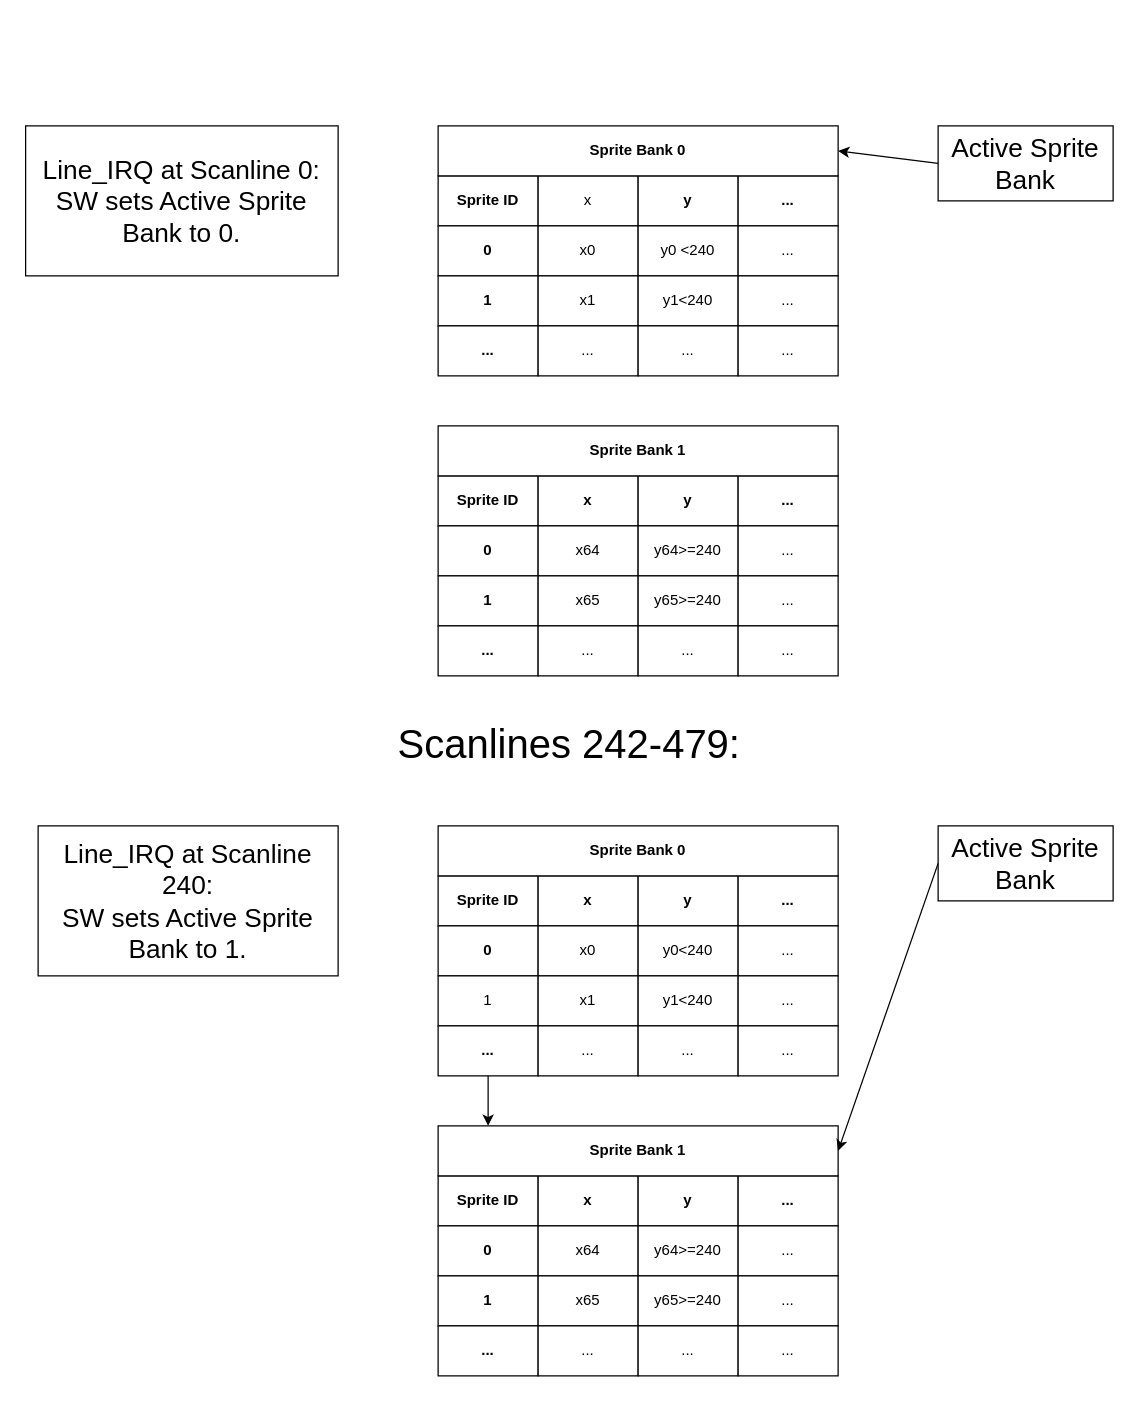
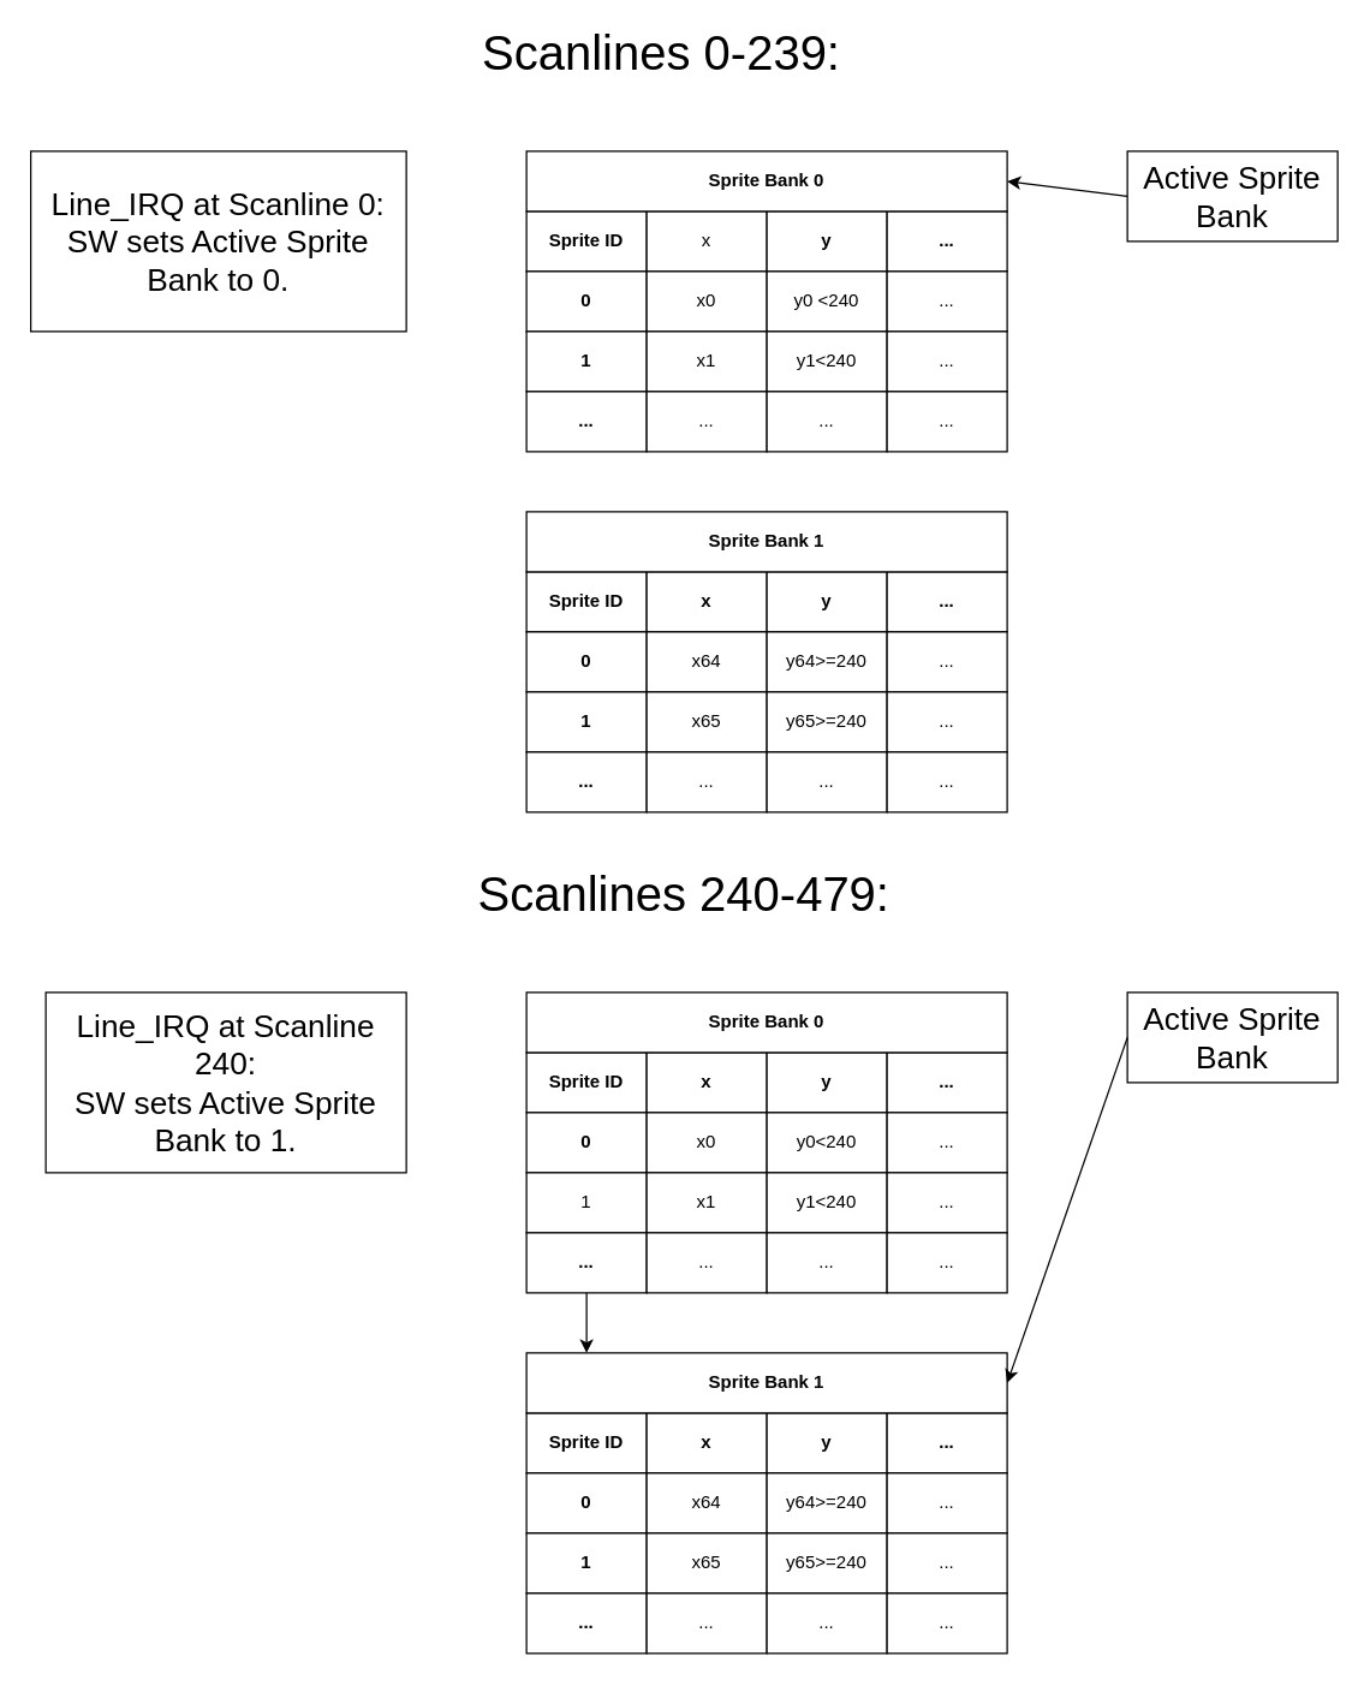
+ <mxCell id="76" value="Scanlines 0-239:" style="text;html=1;strokeColor=none;fillColor=none;align=center;verticalAlign=middle;whiteSpace=wrap;rounded=0;fontSize=32;" parent="1" vertex="1"><mxGeometry x="310" y="20" width="260" height="30" as="geometry" /></mxCell>
- <mxCell id="39" value="Scanlines 242-479:" style="text;html=1;strokeColor=none;fillColor=none;align=center;verticalAlign=middle;whiteSpace=wrap;rounded=0;fontSize=32;" parent="1" vertex="1"><mxGeometry x="310" y="580" width="290" height="30" as="geometry" /></mxCell>
+ <mxCell id="39" value="Scanlines 240-479:" style="text;html=1;strokeColor=none;fillColor=none;align=center;verticalAlign=middle;whiteSpace=wrap;rounded=0;fontSize=32;" parent="1" vertex="1"><mxGeometry x="310" y="580" width="290" height="30" as="geometry" /></mxCell>
